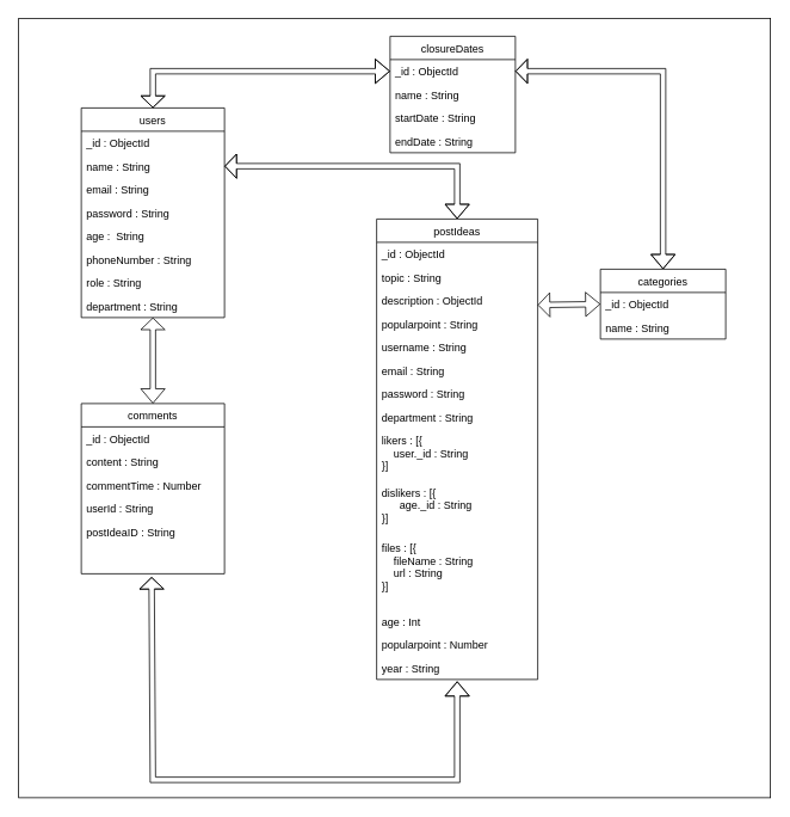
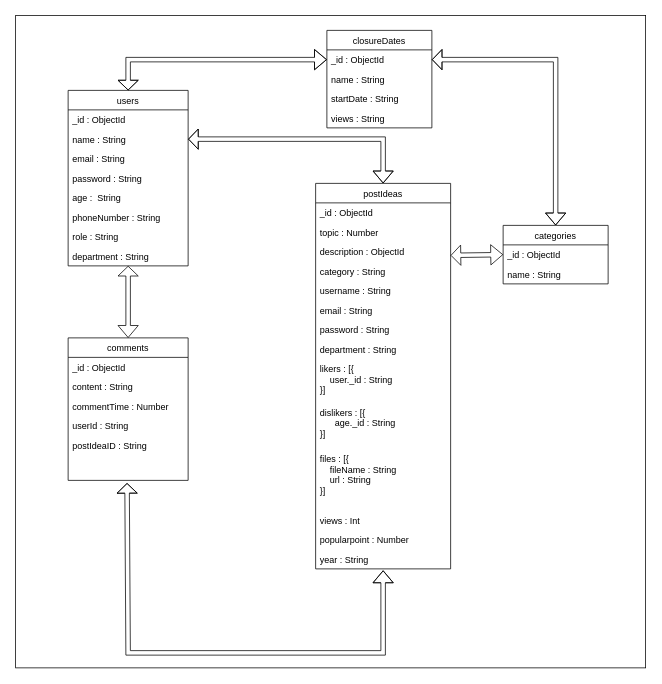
- <mxCell id="44" value="endDate : String" style="text;strokeColor=none;fillColor=none;align=left;verticalAlign=top;spacingLeft=4;spacingRight=4;overflow=hidden;rotatable=0;points=[[0,0.5],[1,0.5]];portConstraint=eastwest;" parent="40" vertex="1"><mxGeometry y="104" width="140" height="26" as="geometry" /></mxCell>
+ <mxCell id="44" value="views : String" style="text;strokeColor=none;fillColor=none;align=left;verticalAlign=top;spacingLeft=4;spacingRight=4;overflow=hidden;rotatable=0;points=[[0,0.5],[1,0.5]];portConstraint=eastwest;" parent="40" vertex="1"><mxGeometry y="104" width="140" height="26" as="geometry" /></mxCell>
- <mxCell id="20" value="topic : String" style="text;strokeColor=none;fillColor=none;align=left;verticalAlign=top;spacingLeft=4;spacingRight=4;overflow=hidden;rotatable=0;points=[[0,0.5],[1,0.5]];portConstraint=eastwest;" parent="18" vertex="1"><mxGeometry y="52" width="180" height="26" as="geometry" /></mxCell>
+ <mxCell id="20" value="topic : Number" style="text;strokeColor=none;fillColor=none;align=left;verticalAlign=top;spacingLeft=4;spacingRight=4;overflow=hidden;rotatable=0;points=[[0,0.5],[1,0.5]];portConstraint=eastwest;" parent="18" vertex="1"><mxGeometry y="52" width="180" height="26" as="geometry" /></mxCell>
- <mxCell id="22" value="popularpoint : String" style="text;strokeColor=none;fillColor=none;align=left;verticalAlign=top;spacingLeft=4;spacingRight=4;overflow=hidden;rotatable=0;points=[[0,0.5],[1,0.5]];portConstraint=eastwest;" parent="18" vertex="1"><mxGeometry y="104" width="180" height="26" as="geometry" /></mxCell>
+ <mxCell id="22" value="category : String" style="text;strokeColor=none;fillColor=none;align=left;verticalAlign=top;spacingLeft=4;spacingRight=4;overflow=hidden;rotatable=0;points=[[0,0.5],[1,0.5]];portConstraint=eastwest;" parent="18" vertex="1"><mxGeometry y="104" width="180" height="26" as="geometry" /></mxCell>
- <mxCell id="30" value="age : Int" style="text;strokeColor=none;fillColor=none;align=left;verticalAlign=top;spacingLeft=4;spacingRight=4;overflow=hidden;rotatable=0;points=[[0,0.5],[1,0.5]];portConstraint=eastwest;" parent="18" vertex="1"><mxGeometry y="436" width="180" height="26" as="geometry" /></mxCell>
+ <mxCell id="30" value="views : Int" style="text;strokeColor=none;fillColor=none;align=left;verticalAlign=top;spacingLeft=4;spacingRight=4;overflow=hidden;rotatable=0;points=[[0,0.5],[1,0.5]];portConstraint=eastwest;" parent="18" vertex="1"><mxGeometry y="436" width="180" height="26" as="geometry" /></mxCell>
